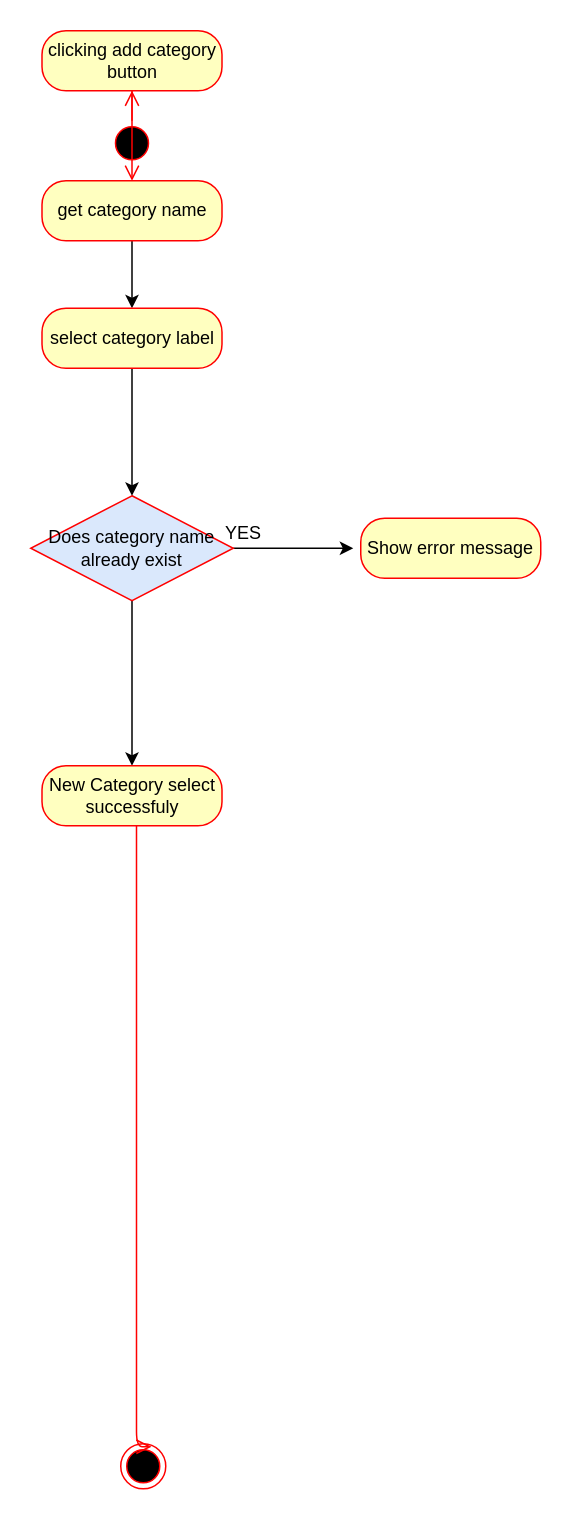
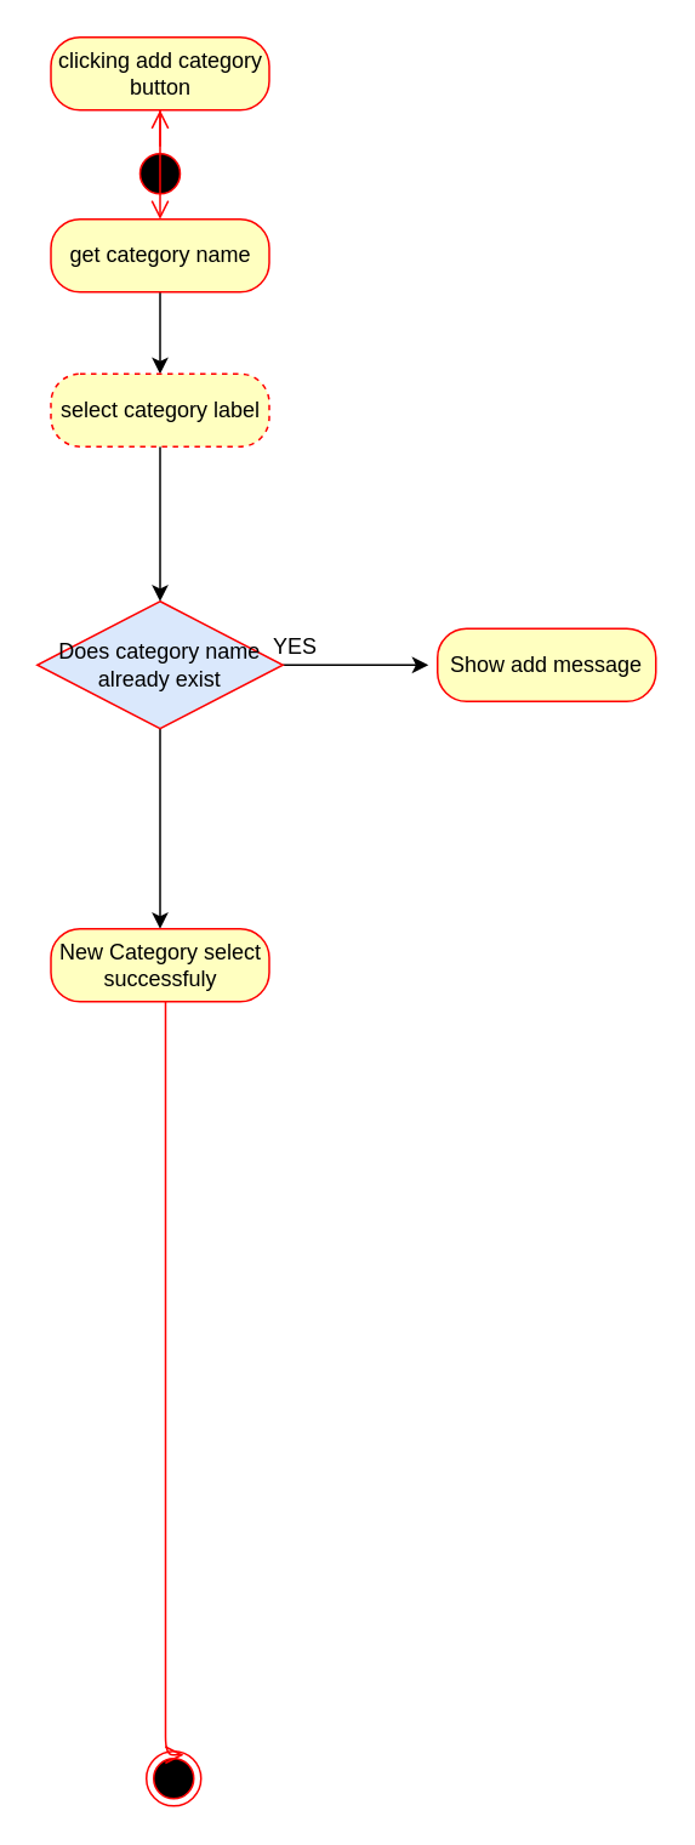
- <mxCell id="11" value="select category label" style="rounded=1;whiteSpace=wrap;html=1;arcSize=40;fontColor=#000000;fillColor=#ffffc0;strokeColor=#ff0000;" parent="1" vertex="1"><mxGeometry x="27.5" y="205" width="120" height="40" as="geometry" /></mxCell>
+ <mxCell id="11" value="select category label" style="rounded=1;whiteSpace=wrap;html=1;arcSize=40;fontColor=#000000;fillColor=#ffffc0;strokeColor=#ff0000;dashed=1;" parent="1" vertex="1"><mxGeometry x="27.5" y="205" width="120" height="40" as="geometry" /></mxCell>
- <mxCell id="16" value="Show error message" style="rounded=1;whiteSpace=wrap;html=1;arcSize=40;fontColor=#000000;fillColor=#ffffc0;strokeColor=#ff0000;direction=west;" vertex="1" parent="1"><mxGeometry x="240" y="345" width="120" height="40" as="geometry" /></mxCell>
+ <mxCell id="16" value="Show add message" style="rounded=1;whiteSpace=wrap;html=1;arcSize=40;fontColor=#000000;fillColor=#ffffc0;strokeColor=#ff0000;direction=west;" vertex="1" parent="1"><mxGeometry x="240" y="345" width="120" height="40" as="geometry" /></mxCell>
